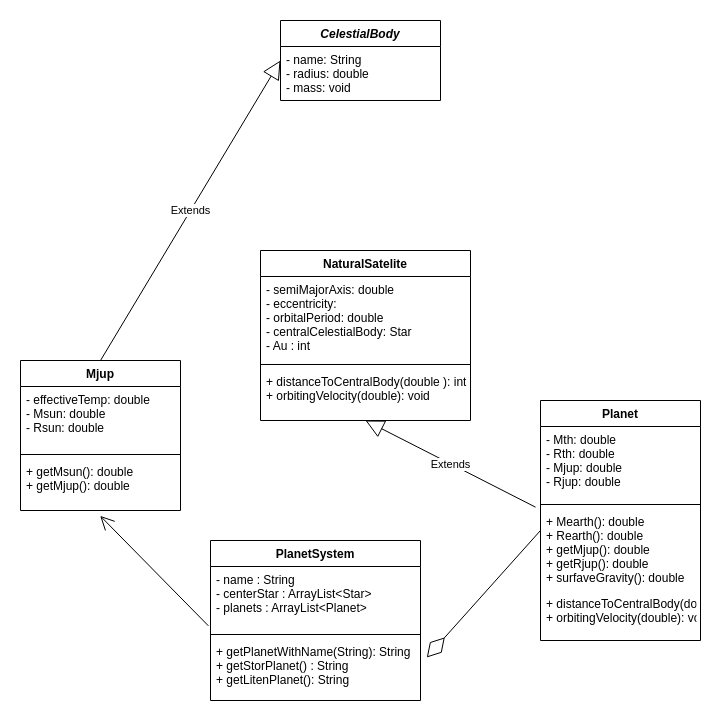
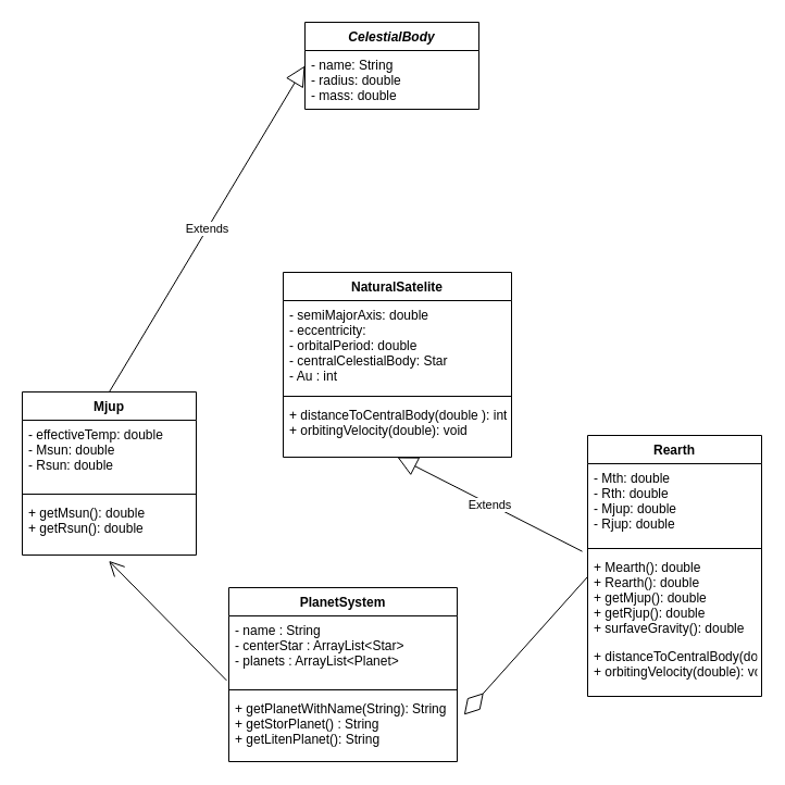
- <mxCell id="3" value="- name: String&#10;- radius: double&#10;- mass: void" style="text;strokeColor=none;fillColor=none;align=left;verticalAlign=top;spacingLeft=4;spacingRight=4;overflow=hidden;rotatable=0;points=[[0,0.5],[1,0.5]];portConstraint=eastwest;" vertex="1" parent="2"><mxGeometry y="26" width="160" height="54" as="geometry" /></mxCell>
+ <mxCell id="3" value="- name: String&#10;- radius: double&#10;- mass: double" style="text;strokeColor=none;fillColor=none;align=left;verticalAlign=top;spacingLeft=4;spacingRight=4;overflow=hidden;rotatable=0;points=[[0,0.5],[1,0.5]];portConstraint=eastwest;" vertex="1" parent="2"><mxGeometry y="26" width="160" height="54" as="geometry" /></mxCell>
- <mxCell id="8" value="Planet" style="swimlane;fontStyle=1;align=center;verticalAlign=top;childLayout=stackLayout;horizontal=1;startSize=26;horizontalStack=0;resizeParent=1;resizeParentMax=0;resizeLast=0;collapsible=1;marginBottom=0;" vertex="1" parent="1"><mxGeometry x="540" y="400" width="160" height="240" as="geometry" /></mxCell>
+ <mxCell id="8" value="Rearth" style="swimlane;fontStyle=1;align=center;verticalAlign=top;childLayout=stackLayout;horizontal=1;startSize=26;horizontalStack=0;resizeParent=1;resizeParentMax=0;resizeLast=0;collapsible=1;marginBottom=0;" vertex="1" parent="1"><mxGeometry x="540" y="400" width="160" height="240" as="geometry" /></mxCell>
- <mxCell id="16" value="+ getMsun(): double&#10;+ getMjup(): double" style="text;strokeColor=none;fillColor=none;align=left;verticalAlign=top;spacingLeft=4;spacingRight=4;overflow=hidden;rotatable=0;points=[[0,0.5],[1,0.5]];portConstraint=eastwest;" vertex="1" parent="13"><mxGeometry y="98" width="160" height="52" as="geometry" /></mxCell>
+ <mxCell id="16" value="+ getMsun(): double&#10;+ getRsun(): double" style="text;strokeColor=none;fillColor=none;align=left;verticalAlign=top;spacingLeft=4;spacingRight=4;overflow=hidden;rotatable=0;points=[[0,0.5],[1,0.5]];portConstraint=eastwest;" vertex="1" parent="13"><mxGeometry y="98" width="160" height="52" as="geometry" /></mxCell>
